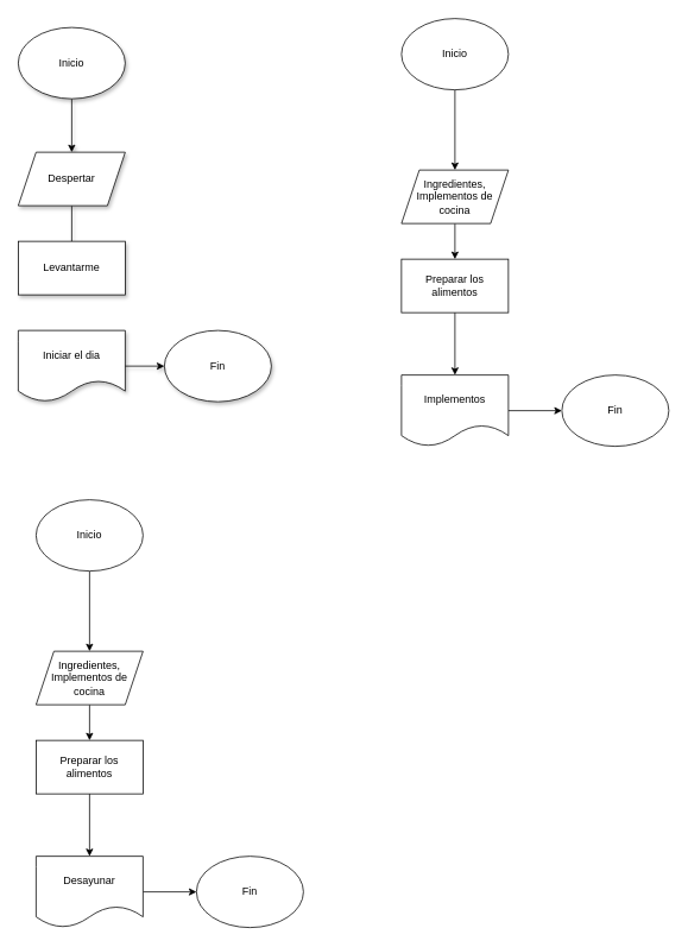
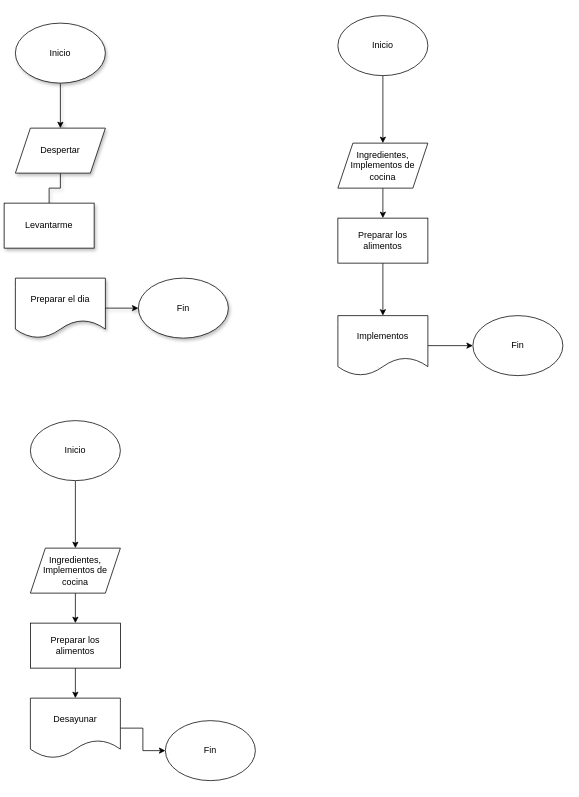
- <mxCell id="6" value="Levantarme" style="rounded=0;whiteSpace=wrap;html=1;shadow=1;" vertex="1" parent="1"><mxGeometry x="20" y="270" width="120" height="60" as="geometry" /></mxCell>
+ <mxCell id="6" value="Levantarme" style="rounded=0;whiteSpace=wrap;html=1;shadow=1;" vertex="1" parent="1"><mxGeometry x="5" y="270" width="120" height="60" as="geometry" /></mxCell>
- <mxCell id="7" value="Iniciar el dia" style="shape=document;whiteSpace=wrap;html=1;boundedLbl=1;shadow=1;" vertex="1" parent="1"><mxGeometry x="20" y="370" width="120" height="80" as="geometry" /></mxCell>
+ <mxCell id="7" value="Preparar el dia" style="shape=document;whiteSpace=wrap;html=1;boundedLbl=1;shadow=1;" vertex="1" parent="1"><mxGeometry x="20" y="370" width="120" height="80" as="geometry" /></mxCell>
- <mxCell id="17" value="Desayunar" style="shape=document;whiteSpace=wrap;html=1;boundedLbl=1;rounded=0;" vertex="1" parent="1"><mxGeometry x="40" y="960" width="120" height="80" as="geometry" /></mxCell>
+ <mxCell id="17" value="Desayunar" style="shape=document;whiteSpace=wrap;html=1;boundedLbl=1;rounded=0;" vertex="1" parent="1"><mxGeometry x="40" y="930" width="120" height="80" as="geometry" /></mxCell>
